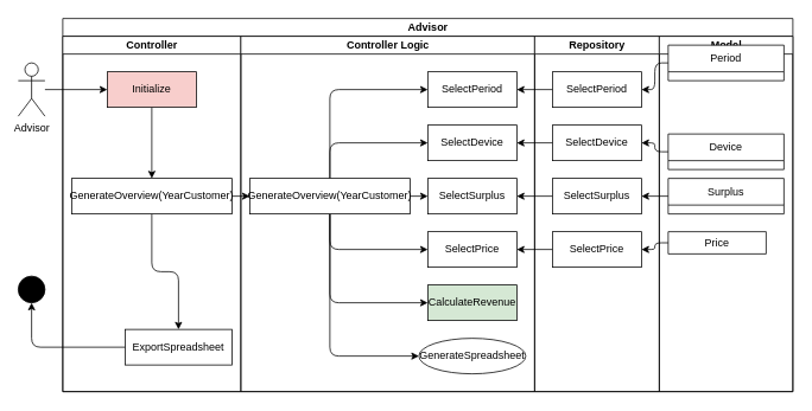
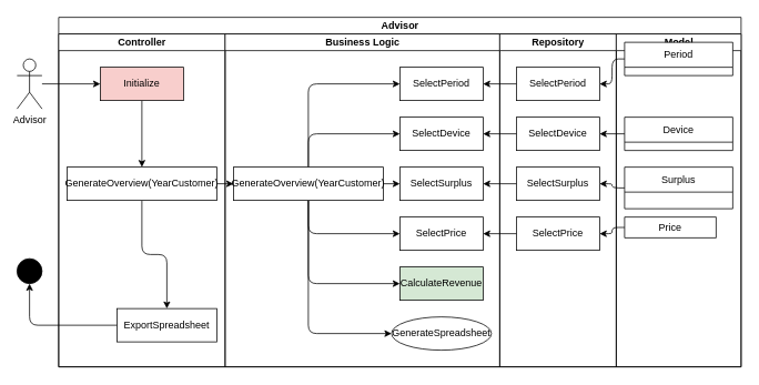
- <mxCell id="9" value="Controller Logic" style="swimlane;startSize=20;html=1;" vertex="1" parent="2"><mxGeometry x="200" y="20" width="330" height="400" as="geometry" /></mxCell>
+ <mxCell id="9" value="Business Logic" style="swimlane;startSize=20;html=1;" vertex="1" parent="2"><mxGeometry x="200" y="20" width="330" height="400" as="geometry" /></mxCell>
- <mxCell id="30" value="Device" style="swimlane;fontStyle=0;childLayout=stackLayout;horizontal=1;startSize=30;horizontalStack=0;resizeParent=1;resizeParentMax=0;resizeLast=0;collapsible=1;marginBottom=0;whiteSpace=wrap;html=1;fontSize=12;" vertex="1" parent="28"><mxGeometry x="10" y="110" width="130" height="40" as="geometry" /></mxCell>
+ <mxCell id="30" value="Device" style="swimlane;fontStyle=0;childLayout=stackLayout;horizontal=1;startSize=30;horizontalStack=0;resizeParent=1;resizeParentMax=0;resizeLast=0;collapsible=1;marginBottom=0;whiteSpace=wrap;html=1;fontSize=12;" vertex="1" parent="28"><mxGeometry x="10" y="100" width="130" height="40" as="geometry" /></mxCell>
- <mxCell id="31" value="Surplus" style="swimlane;fontStyle=0;childLayout=stackLayout;horizontal=1;startSize=30;horizontalStack=0;resizeParent=1;resizeParentMax=0;resizeLast=0;collapsible=1;marginBottom=0;whiteSpace=wrap;html=1;fontSize=12;" vertex="1" parent="28"><mxGeometry x="10" y="160" width="130" height="40" as="geometry" /></mxCell>
+ <mxCell id="31" value="Surplus" style="swimlane;fontStyle=0;childLayout=stackLayout;horizontal=1;startSize=30;horizontalStack=0;resizeParent=1;resizeParentMax=0;resizeLast=0;collapsible=1;marginBottom=0;whiteSpace=wrap;html=1;fontSize=12;" vertex="1" parent="28"><mxGeometry x="10" y="160" width="130" height="50" as="geometry" /></mxCell>
